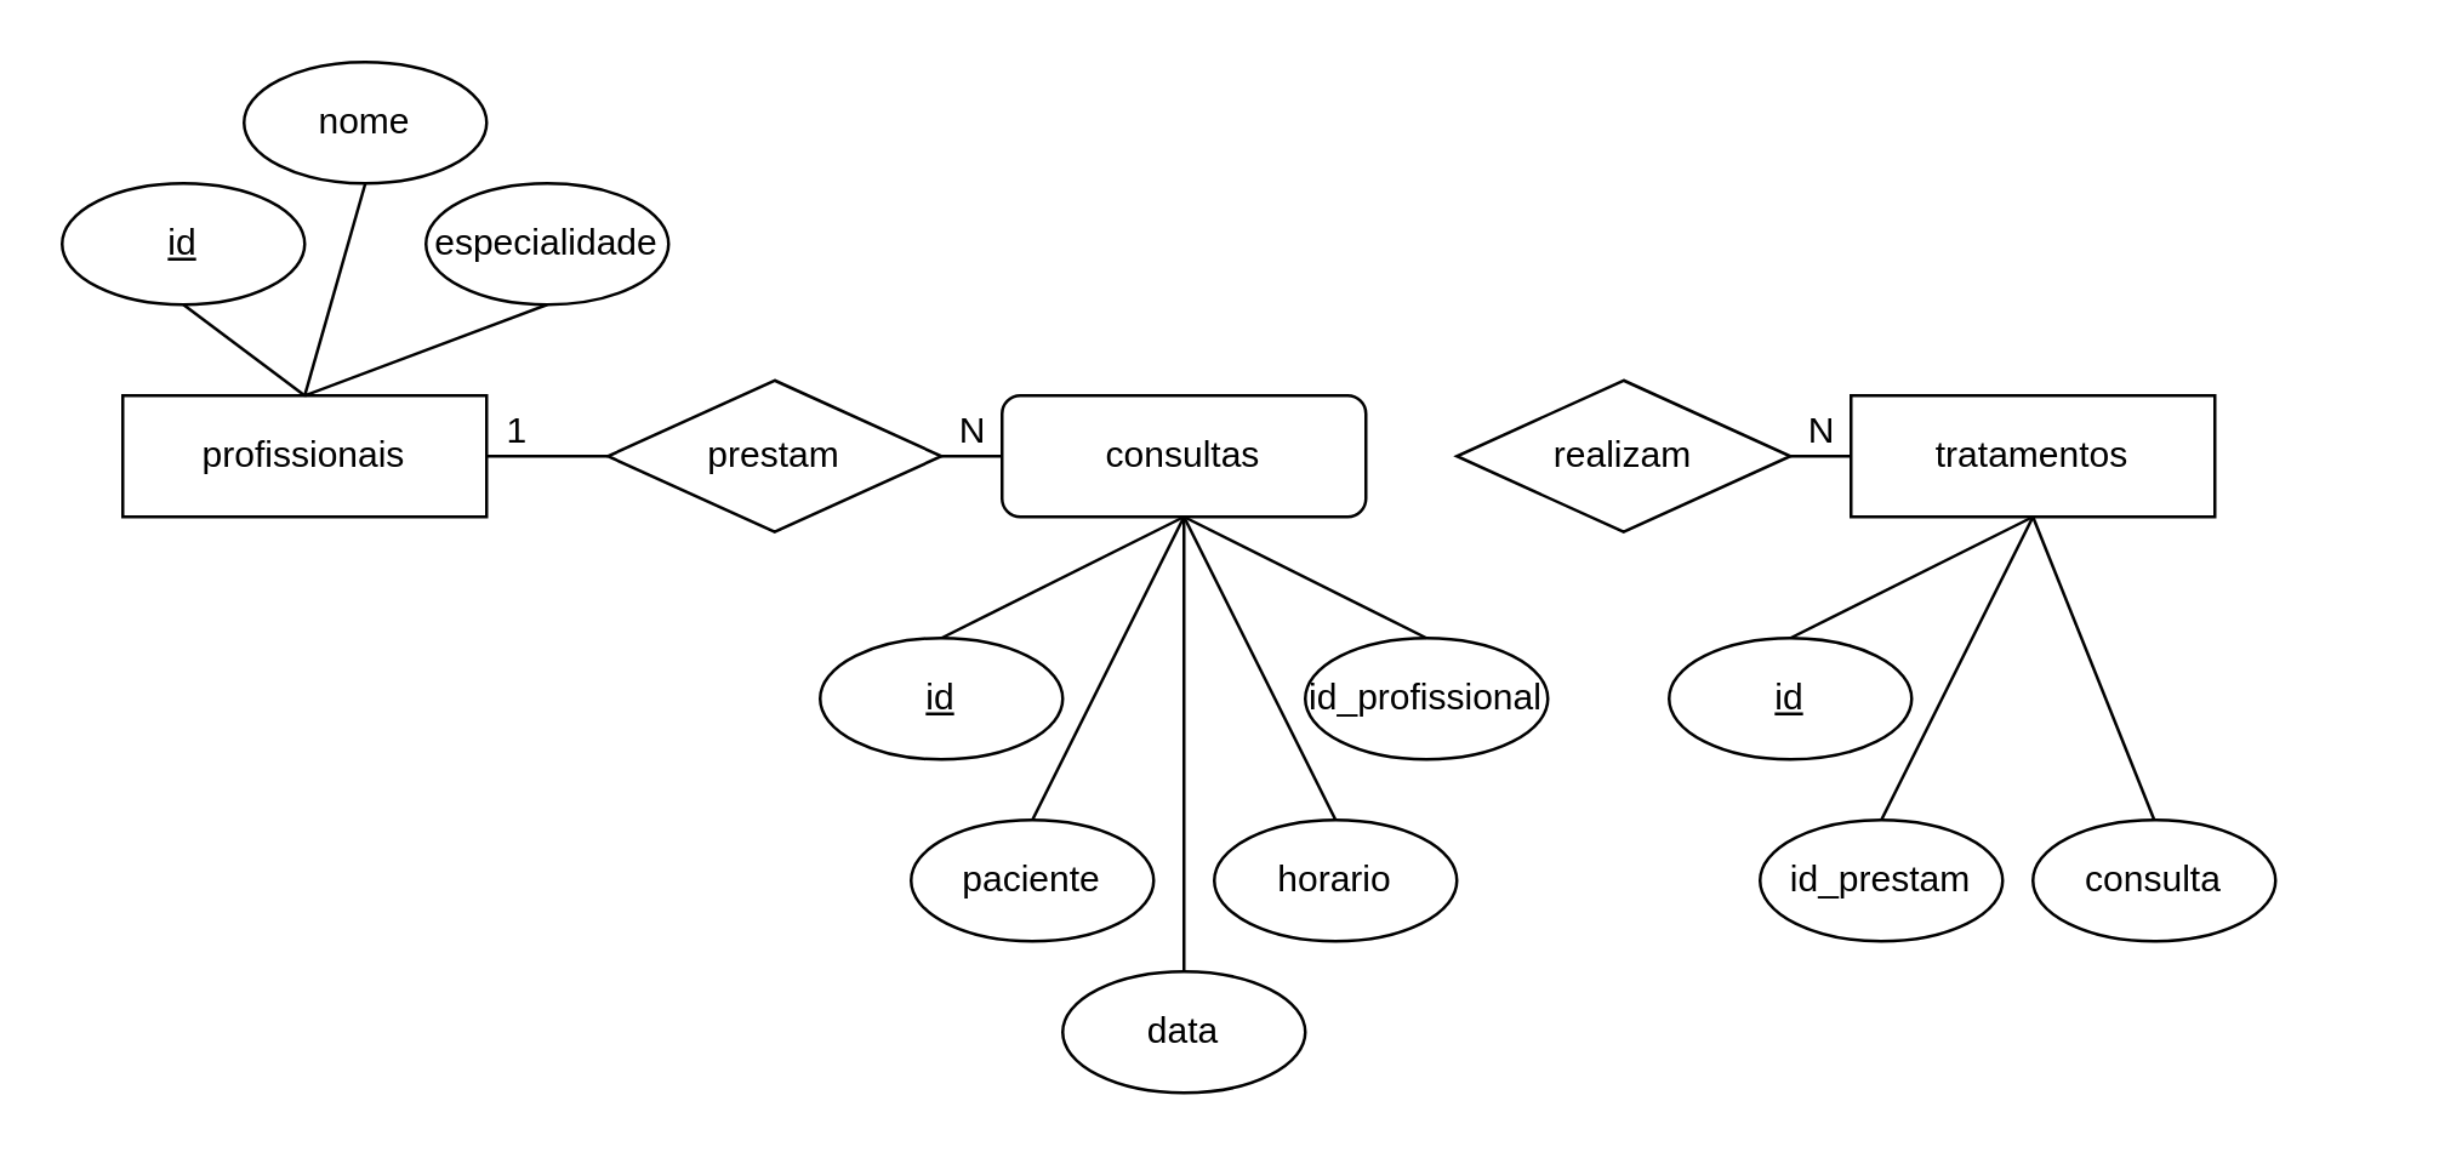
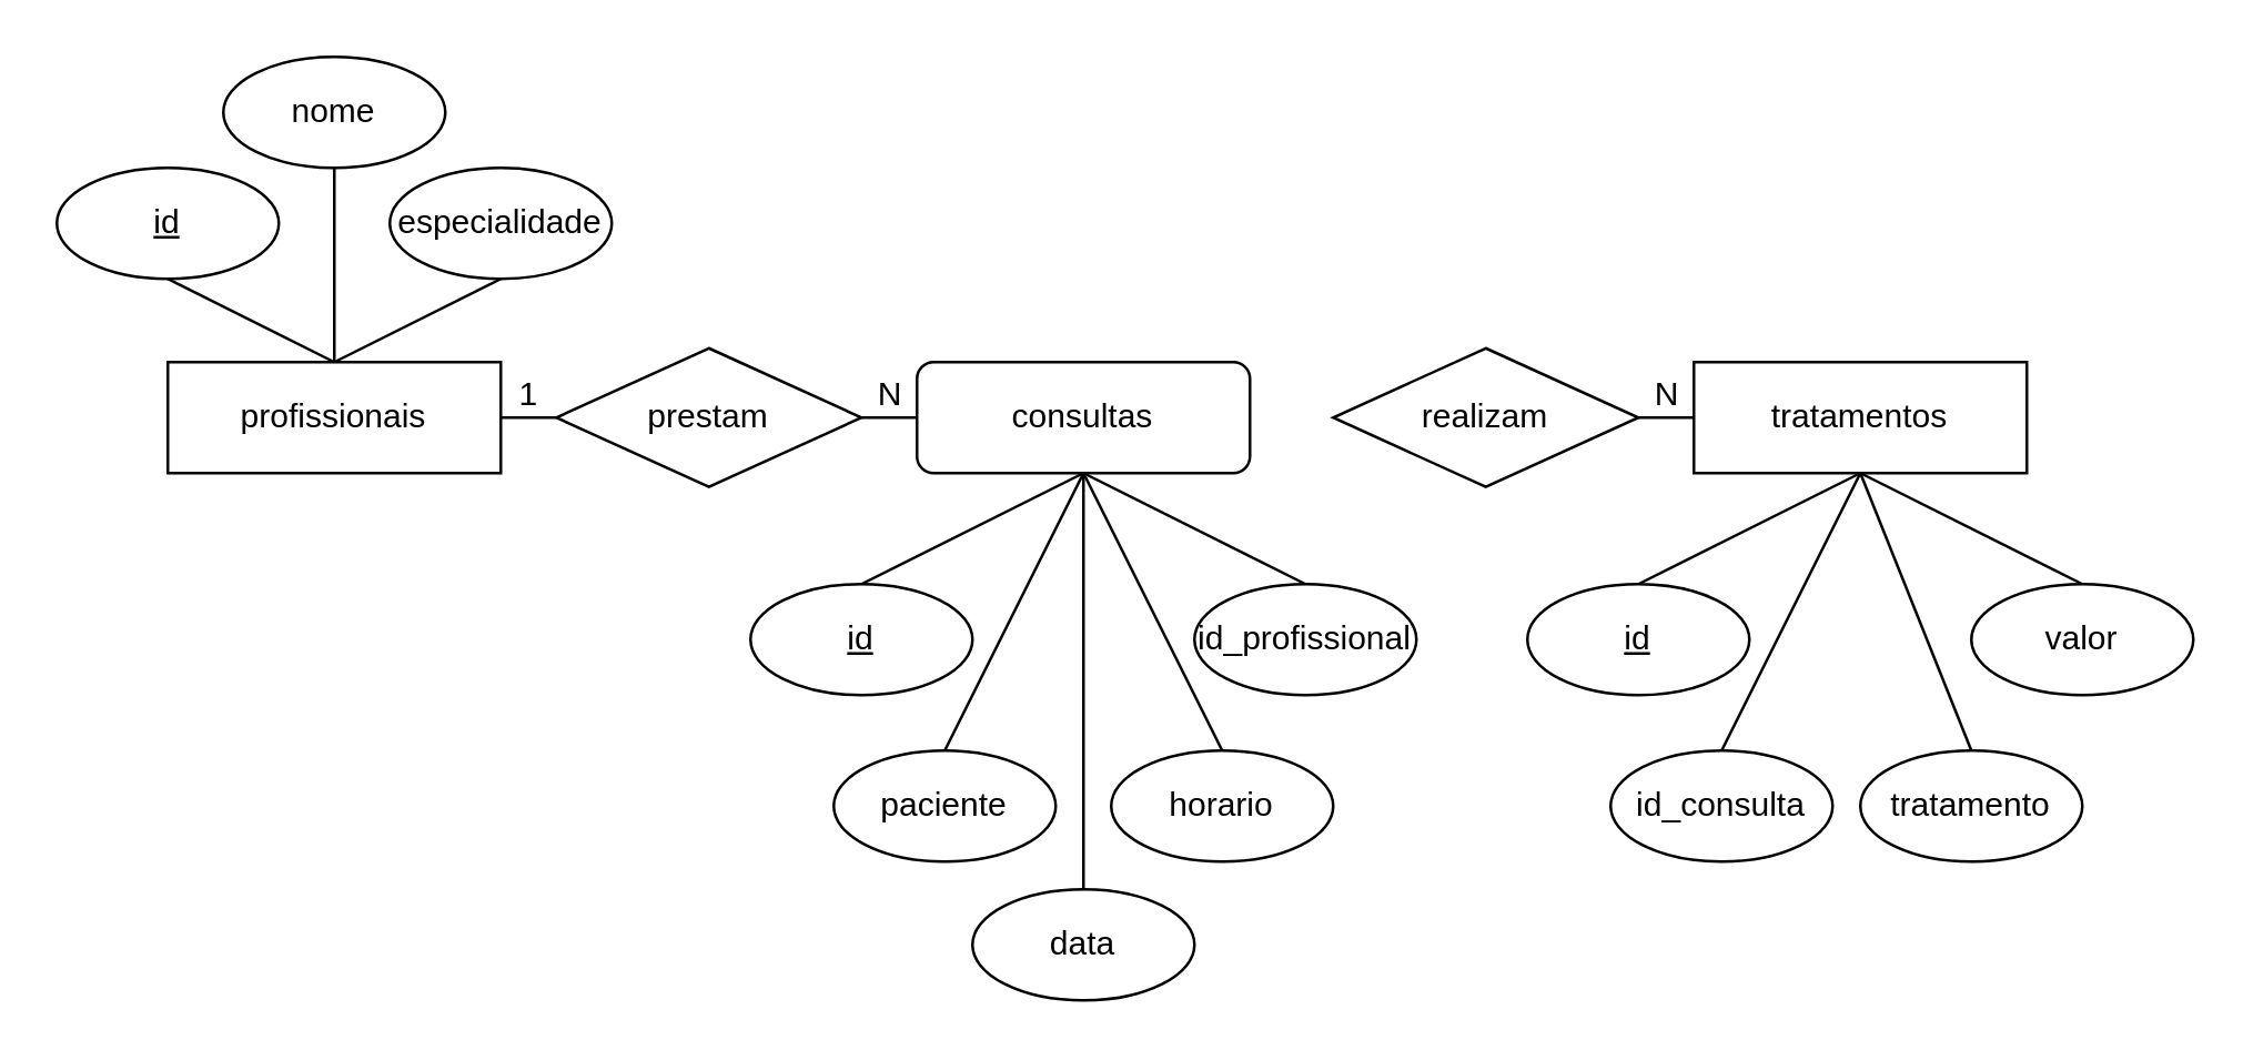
- <mxCell id="13" value="profissionais" style="whiteSpace=wrap;html=1;align=center;" parent="1" vertex="1"><mxGeometry x="40" y="130" width="120" height="40" as="geometry" /></mxCell>
+ <mxCell id="13" value="profissionais" style="whiteSpace=wrap;html=1;align=center;" parent="1" vertex="1"><mxGeometry x="60" y="130" width="120" height="40" as="geometry" /></mxCell>
+ <mxCell id="25" value="" style="endArrow=none;html=1;rounded=0;entryX=0.5;entryY=1;entryDx=0;entryDy=0;exitX=0.5;exitY=0;exitDx=0;exitDy=0;" parent="1" source="24" target="21" edge="1"><mxGeometry relative="1" as="geometry"><mxPoint x="790" y="450" as="sourcePoint" /><mxPoint x="700" y="180" as="targetPoint" /></mxGeometry></mxCell>
+ <mxCell id="24" value="valor" style="ellipse;whiteSpace=wrap;html=1;align=center;" parent="1" vertex="1"><mxGeometry x="710" y="210" width="80" height="40" as="geometry" /></mxCell>
- <mxCell id="20" value="id_prestam" style="ellipse;whiteSpace=wrap;html=1;align=center;" parent="1" vertex="1"><mxGeometry x="580" y="270" width="80" height="40" as="geometry" /></mxCell>
+ <mxCell id="20" value="id_consulta" style="ellipse;whiteSpace=wrap;html=1;align=center;" parent="1" vertex="1"><mxGeometry x="580" y="270" width="80" height="40" as="geometry" /></mxCell>
- <mxCell id="23" value="consulta" style="ellipse;whiteSpace=wrap;html=1;align=center;" parent="1" vertex="1"><mxGeometry x="670" y="270" width="80" height="40" as="geometry" /></mxCell>
+ <mxCell id="23" value="tratamento" style="ellipse;whiteSpace=wrap;html=1;align=center;" parent="1" vertex="1"><mxGeometry x="670" y="270" width="80" height="40" as="geometry" /></mxCell>
